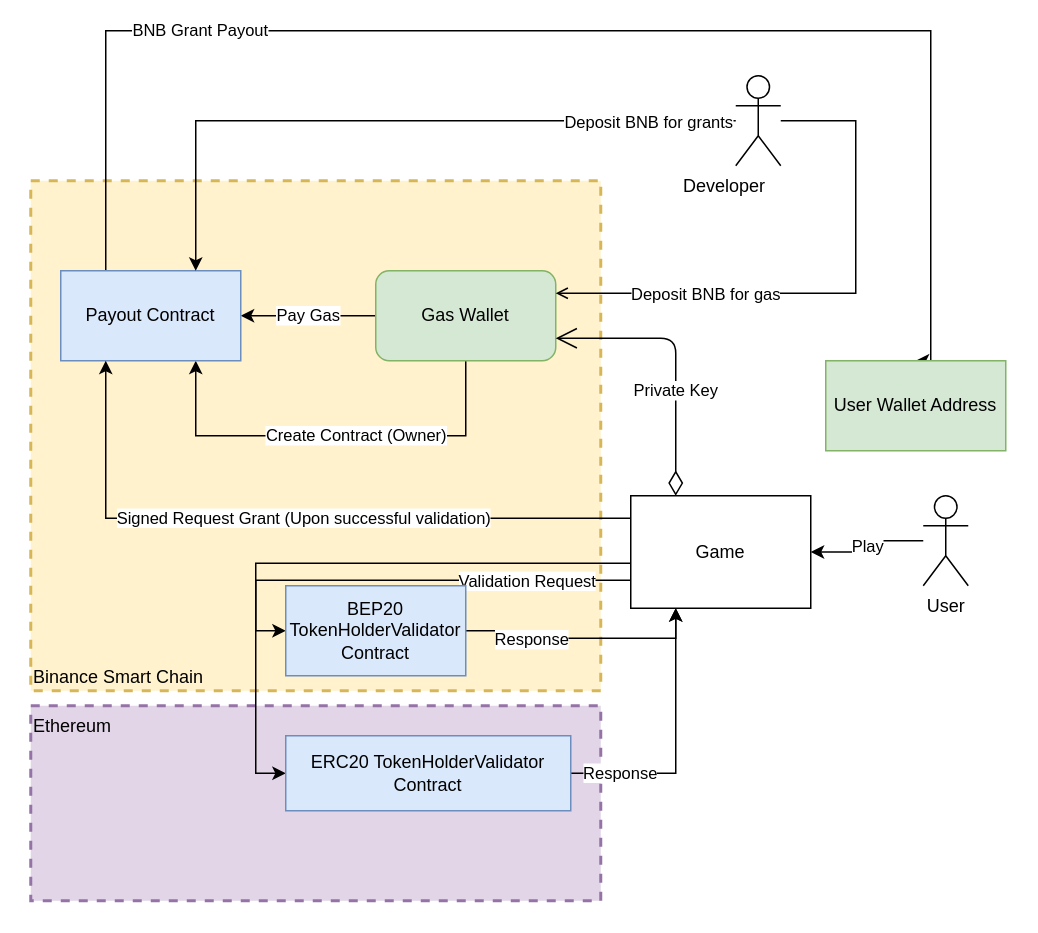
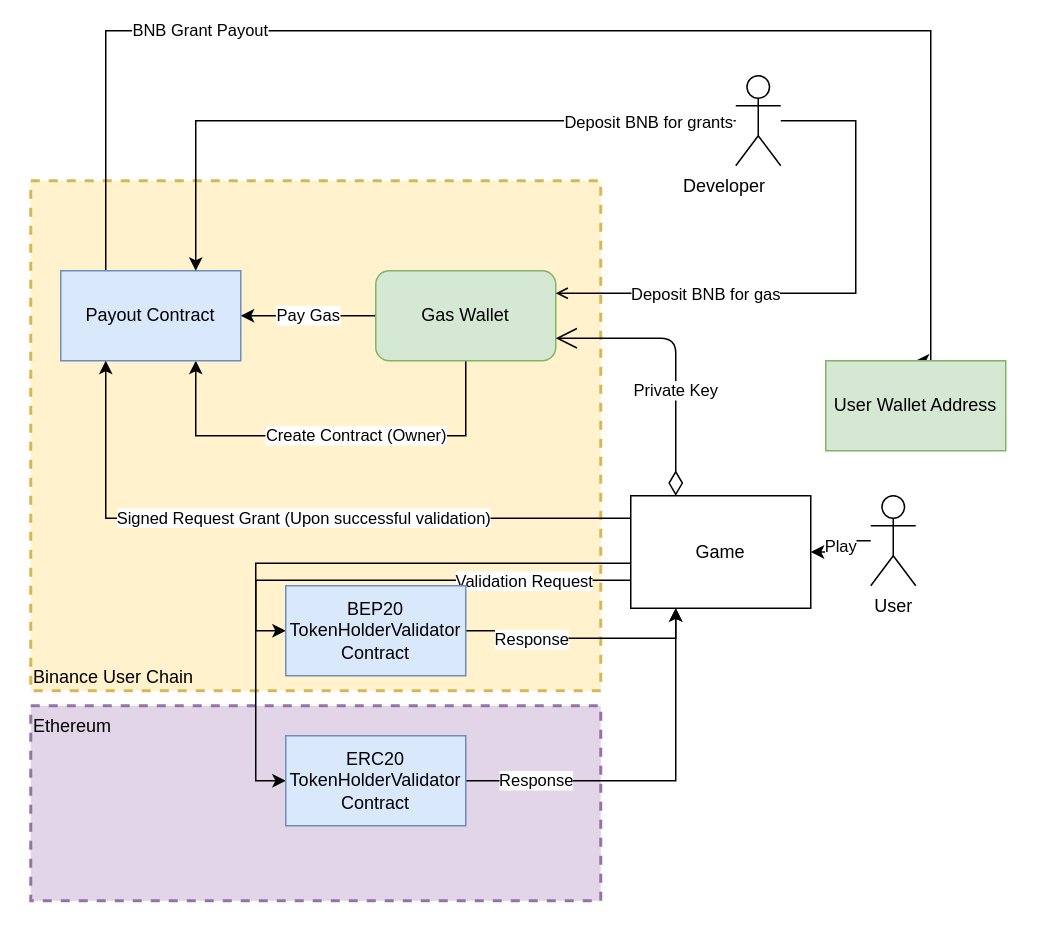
- <mxCell id="18" value="User" style="shape=umlActor;verticalLabelPosition=bottom;verticalAlign=top;html=1;" parent="1" vertex="1"><mxGeometry x="615" y="330" width="30" height="60" as="geometry" /></mxCell>
+ <mxCell id="18" value="User" style="shape=umlActor;verticalLabelPosition=bottom;verticalAlign=top;html=1;" parent="1" vertex="1"><mxGeometry x="580" y="330" width="30" height="60" as="geometry" /></mxCell>
- <mxCell id="2" value="Binance Smart Chain" style="rounded=0;whiteSpace=wrap;html=1;dashed=1;strokeWidth=2;align=left;verticalAlign=bottom;fillColor=#fff2cc;strokeColor=#d6b656;" parent="1" vertex="1"><mxGeometry x="20" y="120" width="380" height="340" as="geometry" /></mxCell>
+ <mxCell id="2" value="Binance User Chain" style="rounded=0;whiteSpace=wrap;html=1;dashed=1;strokeWidth=2;align=left;verticalAlign=bottom;fillColor=#fff2cc;strokeColor=#d6b656;" parent="1" vertex="1"><mxGeometry x="20" y="120" width="380" height="340" as="geometry" /></mxCell>
- <mxCell id="25" value="ERC20 TokenHolderValidator&lt;br&gt;Contract" style="rounded=0;whiteSpace=wrap;html=1;fillColor=#dae8fc;strokeColor=#6c8ebf;" parent="1" vertex="1"><mxGeometry x="190" y="490" width="190" height="50" as="geometry" /></mxCell>
+ <mxCell id="25" value="ERC20 TokenHolderValidator&lt;br&gt;Contract" style="rounded=0;whiteSpace=wrap;html=1;fillColor=#dae8fc;strokeColor=#6c8ebf;" parent="1" vertex="1"><mxGeometry x="190" y="490" width="120" height="60" as="geometry" /></mxCell>
